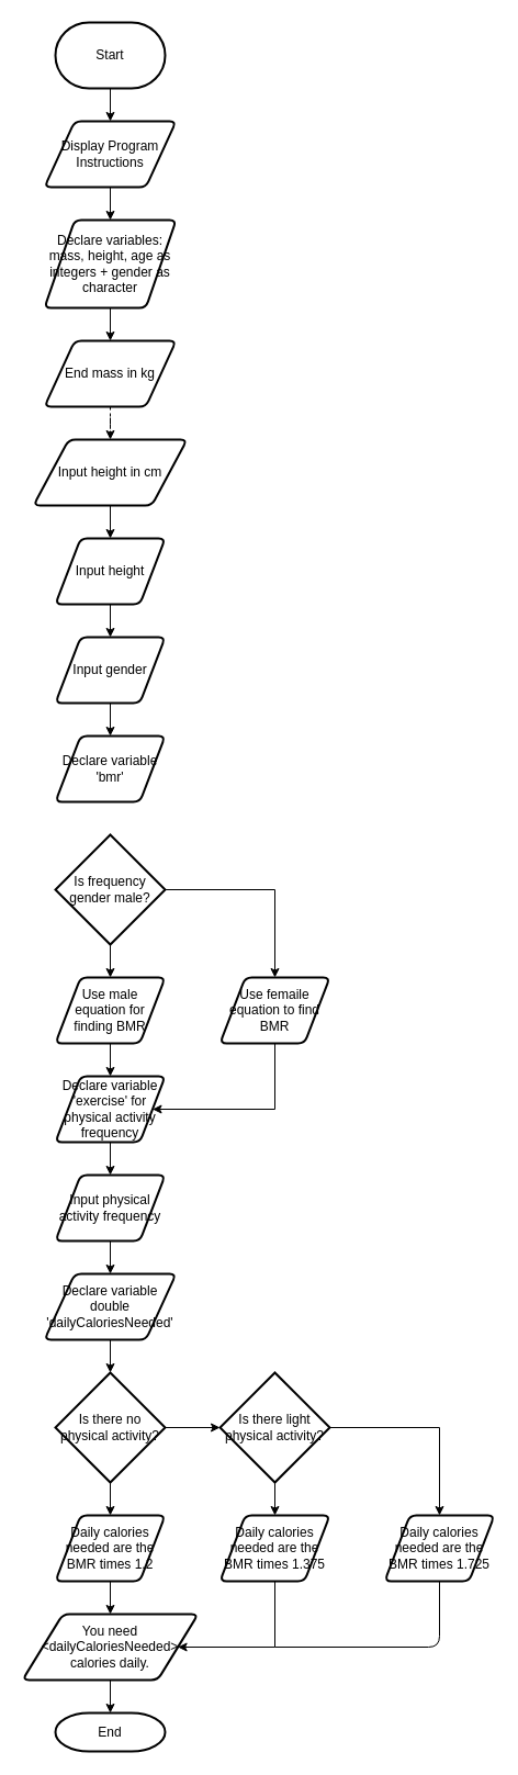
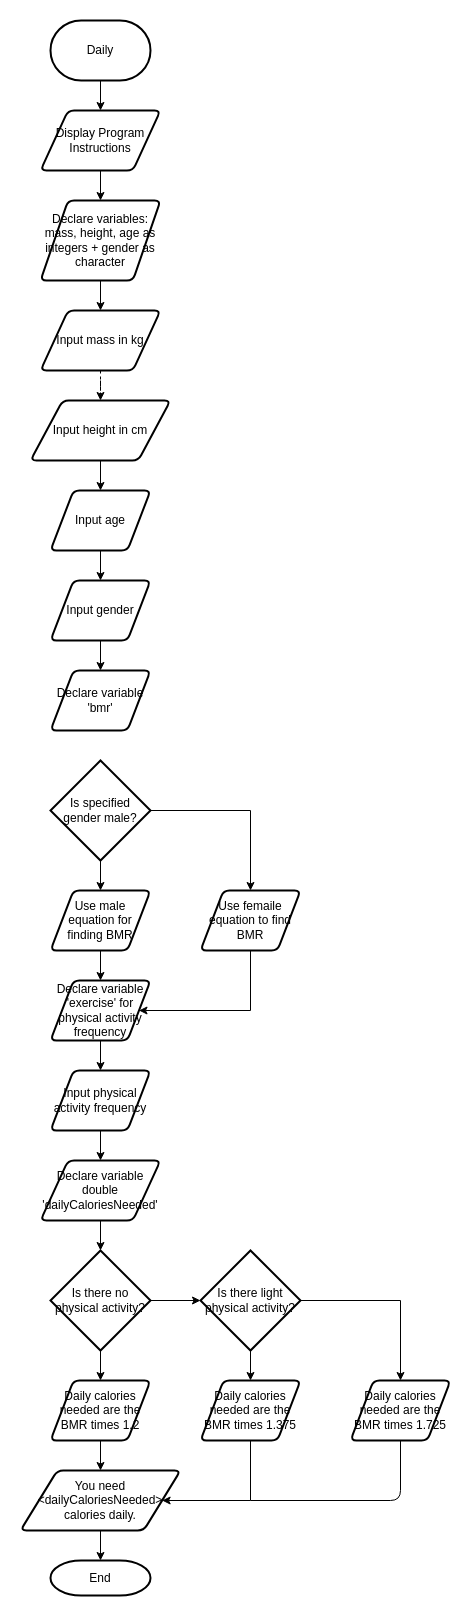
- <mxCell id="3" value="Start" style="strokeWidth=2;html=1;shape=mxgraph.flowchart.terminator;whiteSpace=wrap;" parent="1" vertex="1"><mxGeometry x="50" y="20" width="100" height="60" as="geometry" /></mxCell>
+ <mxCell id="3" value="Daily" style="strokeWidth=2;html=1;shape=mxgraph.flowchart.terminator;whiteSpace=wrap;" parent="1" vertex="1"><mxGeometry x="50" y="20" width="100" height="60" as="geometry" /></mxCell>
- <mxCell id="9" value="End mass in kg" style="shape=parallelogram;html=1;strokeWidth=2;perimeter=parallelogramPerimeter;whiteSpace=wrap;rounded=1;arcSize=12;size=0.23;" vertex="1" parent="1"><mxGeometry x="40" y="310" width="120" height="60" as="geometry" /></mxCell>
+ <mxCell id="9" value="Input mass in kg" style="shape=parallelogram;html=1;strokeWidth=2;perimeter=parallelogramPerimeter;whiteSpace=wrap;rounded=1;arcSize=12;size=0.23;" vertex="1" parent="1"><mxGeometry x="40" y="310" width="120" height="60" as="geometry" /></mxCell>
- <mxCell id="13" value="Input height" style="shape=parallelogram;html=1;strokeWidth=2;perimeter=parallelogramPerimeter;whiteSpace=wrap;rounded=1;arcSize=12;size=0.23;" vertex="1" parent="1"><mxGeometry x="50" y="490" width="100" height="60" as="geometry" /></mxCell>
+ <mxCell id="13" value="Input age" style="shape=parallelogram;html=1;strokeWidth=2;perimeter=parallelogramPerimeter;whiteSpace=wrap;rounded=1;arcSize=12;size=0.23;" vertex="1" parent="1"><mxGeometry x="50" y="490" width="100" height="60" as="geometry" /></mxCell>
- <mxCell id="19" value="Is frequency gender male?" style="strokeWidth=2;html=1;shape=mxgraph.flowchart.decision;whiteSpace=wrap;" vertex="1" parent="1"><mxGeometry x="50" y="760" width="100" height="100" as="geometry" /></mxCell>
+ <mxCell id="19" value="Is specified gender male?" style="strokeWidth=2;html=1;shape=mxgraph.flowchart.decision;whiteSpace=wrap;" vertex="1" parent="1"><mxGeometry x="50" y="760" width="100" height="100" as="geometry" /></mxCell>
